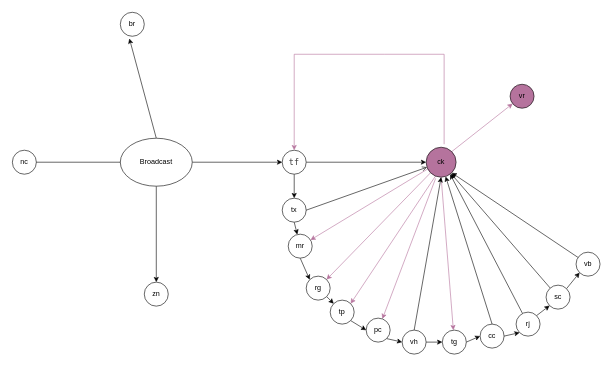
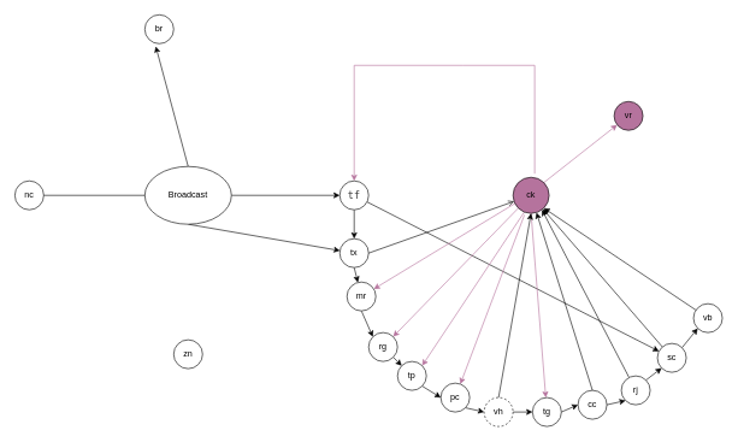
- <mxCell id="6" style="rounded=0;orthogonalLoop=1;jettySize=auto;html=1;" edge="1" parent="1" source="8" target="20"><mxGeometry relative="1" as="geometry" /></mxCell>
+ <mxCell id="6" style="rounded=0;orthogonalLoop=1;jettySize=auto;html=1;" edge="1" parent="1" source="8" target="31"><mxGeometry relative="1" as="geometry" /></mxCell>
- <mxCell id="2" style="rounded=0;orthogonalLoop=1;jettySize=auto;html=1;exitX=0.5;exitY=1;exitDx=0;exitDy=0;entryX=0.5;entryY=0;entryDx=0;entryDy=0;" edge="1" parent="1" source="5" target="10"><mxGeometry relative="1" as="geometry" /></mxCell>
+ <mxCell id="2" style="rounded=0;orthogonalLoop=1;jettySize=auto;html=1;exitX=0.5;exitY=1;exitDx=0;exitDy=0;" edge="1" parent="1" source="5" target="22"><mxGeometry relative="1" as="geometry" /></mxCell>
- <mxCell id="48" value="vh" style="ellipse;whiteSpace=wrap;html=1;" vertex="1" parent="1"><mxGeometry x="670" y="550" width="40" height="40" as="geometry" /></mxCell>
+ <mxCell id="48" value="vh" style="ellipse;whiteSpace=wrap;html=1;dashed=1;" vertex="1" parent="1"><mxGeometry x="670" y="550" width="40" height="40" as="geometry" /></mxCell>
